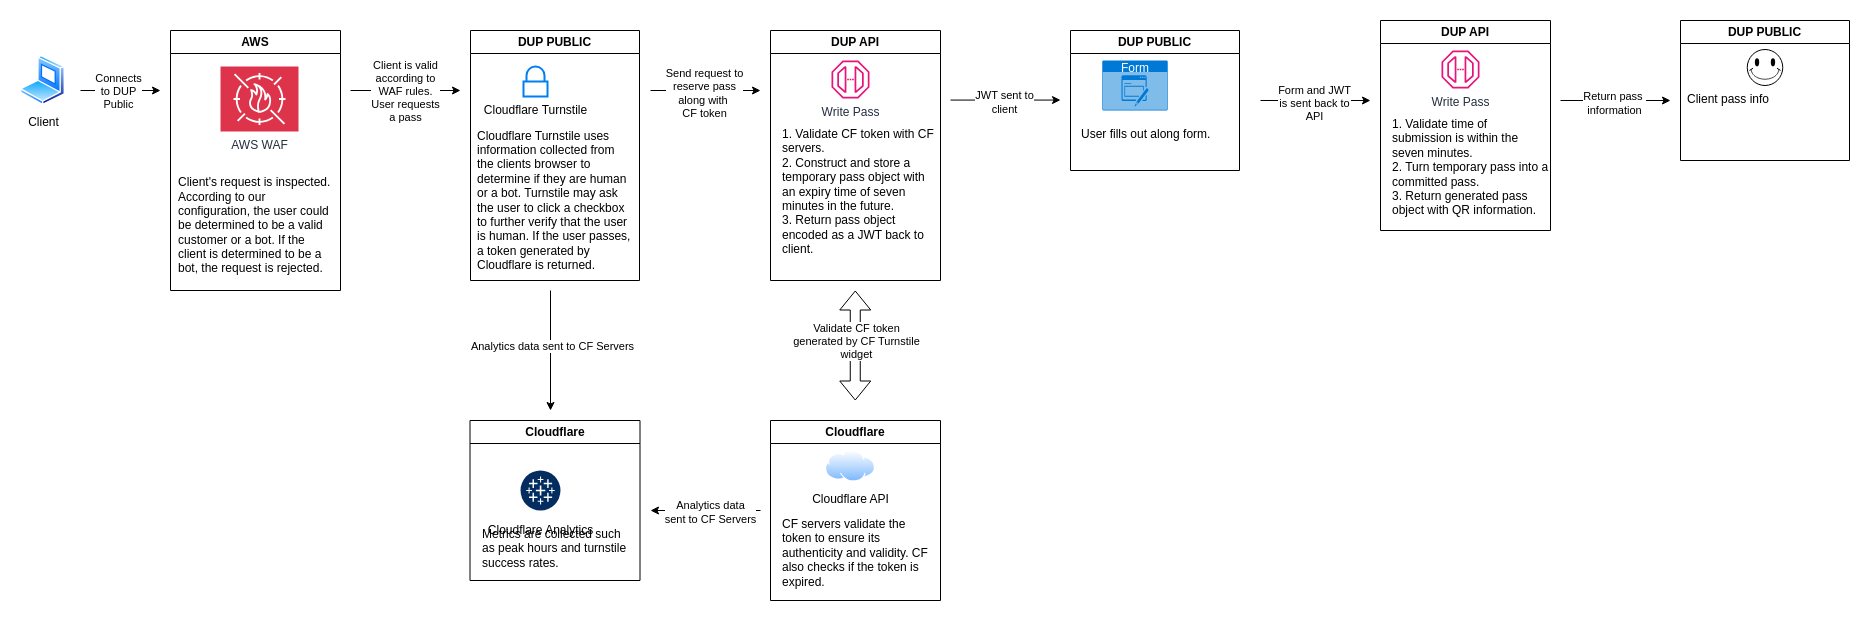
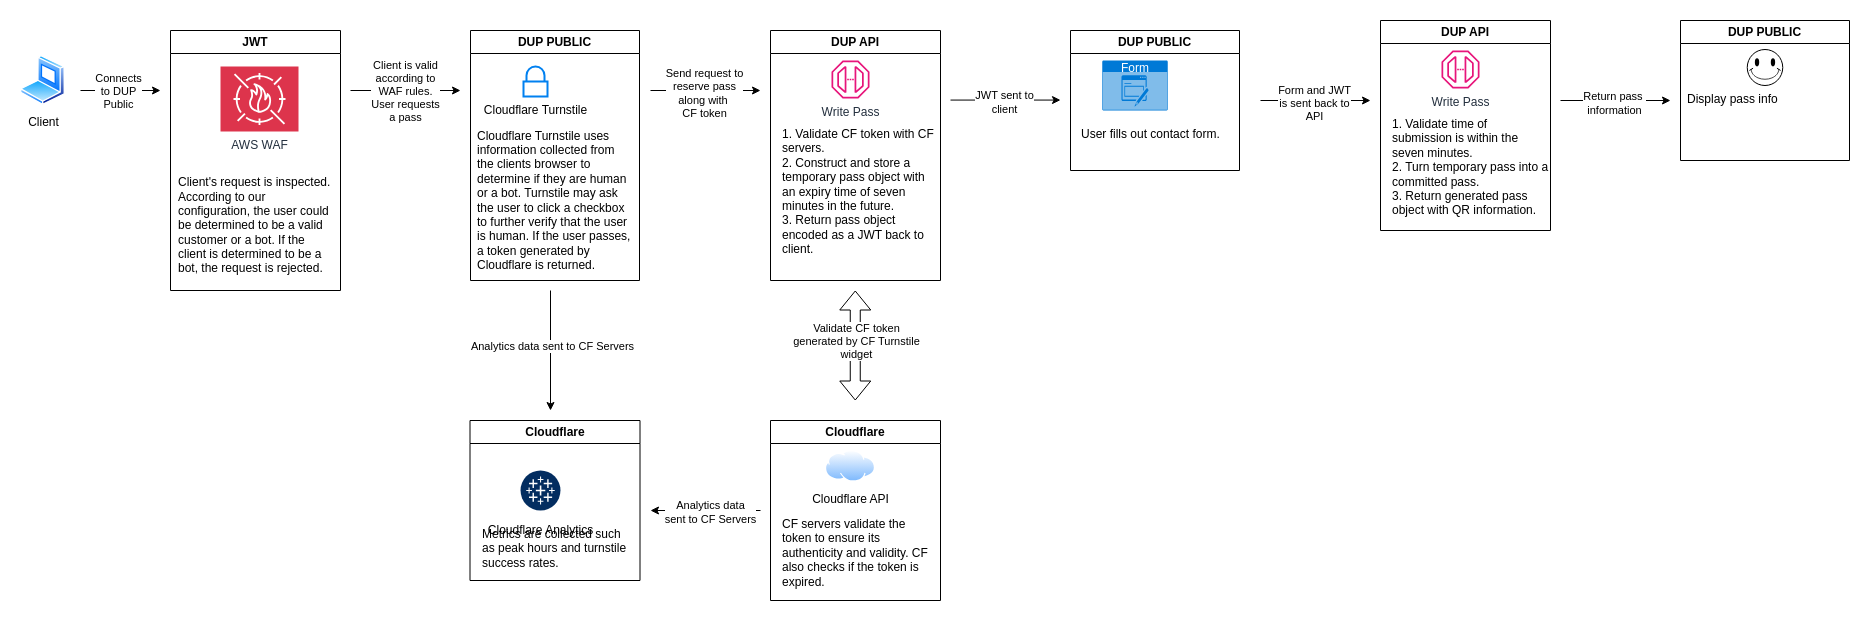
- <mxCell id="14" value="AWS" style="swimlane;whiteSpace=wrap;html=1;" vertex="1" parent="1"><mxGeometry x="170" y="30" width="170" height="260" as="geometry" /></mxCell>
+ <mxCell id="14" value="JWT" style="swimlane;whiteSpace=wrap;html=1;" vertex="1" parent="1"><mxGeometry x="170" y="30" width="170" height="260" as="geometry" /></mxCell>
- <mxCell id="41" value="Client pass info" style="text;html=1;align=left;verticalAlign=top;whiteSpace=wrap;rounded=0;" vertex="1" parent="40"><mxGeometry x="4.5" y="65" width="160" height="30" as="geometry" /></mxCell>
+ <mxCell id="41" value="Display pass info" style="text;html=1;align=left;verticalAlign=top;whiteSpace=wrap;rounded=0;" vertex="1" parent="40"><mxGeometry x="4.5" y="65" width="160" height="30" as="geometry" /></mxCell>
- <mxCell id="31" value="User fills out along form." style="text;html=1;align=left;verticalAlign=top;whiteSpace=wrap;rounded=0;" vertex="1" parent="30"><mxGeometry x="9" y="90" width="160" height="30" as="geometry" /></mxCell>
+ <mxCell id="31" value="User fills out contact form." style="text;html=1;align=left;verticalAlign=top;whiteSpace=wrap;rounded=0;" vertex="1" parent="30"><mxGeometry x="9" y="90" width="160" height="30" as="geometry" /></mxCell>
